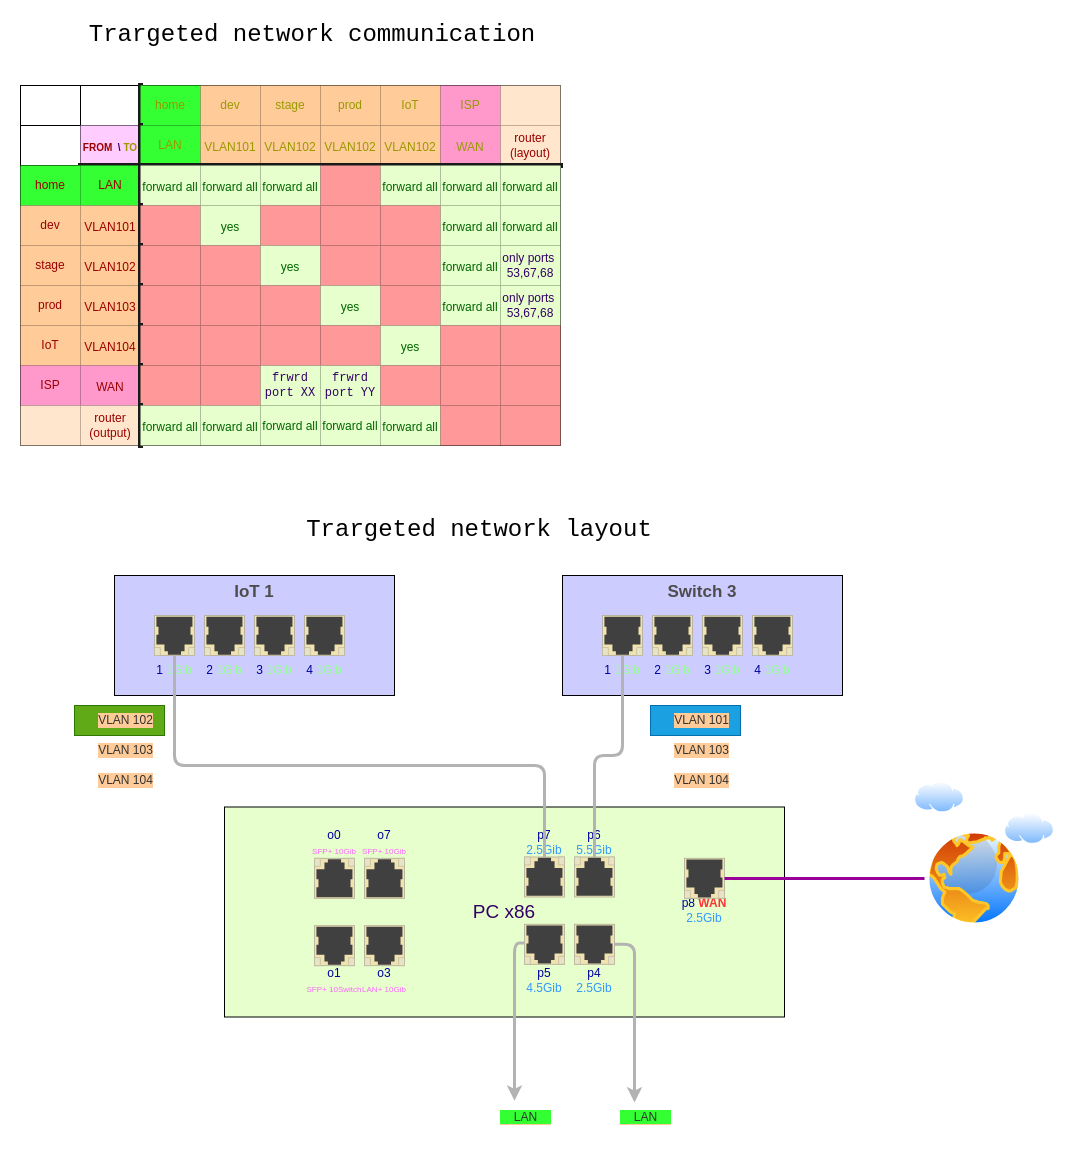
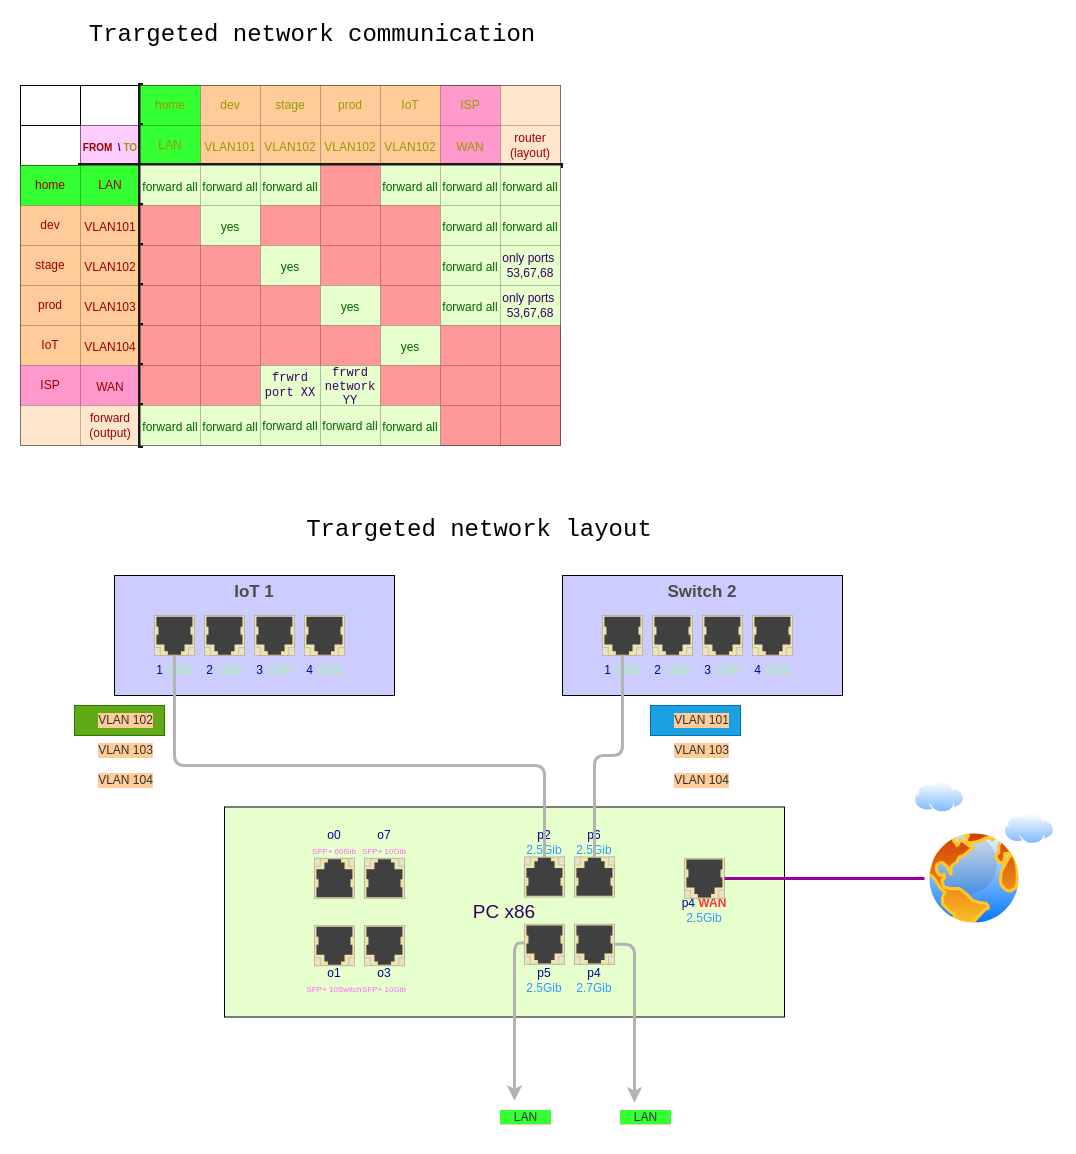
- <mxCell id="160" value="&lt;span style=&quot;font-size: 12px;&quot;&gt;frwrd port YY&lt;/span&gt;" style="shape=partialRectangle;html=1;whiteSpace=wrap;connectable=0;fillColor=#E6FFCC;top=0;left=0;bottom=0;right=0;overflow=hidden;pointerEvents=1;labelBackgroundColor=none;fontSize=12;fontColor=#330066;spacing=0;fontFamily=Courier New;" vertex="1" parent="154"><mxGeometry x="300" width="60" height="40" as="geometry"><mxRectangle width="60" height="40" as="alternateBounds" /></mxGeometry></mxCell>
+ <mxCell id="160" value="&lt;span style=&quot;font-size: 12px;&quot;&gt;frwrd network YY&lt;/span&gt;" style="shape=partialRectangle;html=1;whiteSpace=wrap;connectable=0;fillColor=#E6FFCC;top=0;left=0;bottom=0;right=0;overflow=hidden;pointerEvents=1;labelBackgroundColor=none;fontSize=12;fontColor=#330066;spacing=0;fontFamily=Courier New;" vertex="1" parent="154"><mxGeometry x="300" width="60" height="40" as="geometry"><mxRectangle width="60" height="40" as="alternateBounds" /></mxGeometry></mxCell>
- <mxCell id="166" value="&lt;font style=&quot;font-size: 12px;&quot;&gt;router (output)&lt;/font&gt;" style="shape=partialRectangle;html=1;whiteSpace=wrap;connectable=0;fillColor=#FFE6CC;top=0;left=0;bottom=0;right=1;overflow=hidden;labelBackgroundColor=none;fontSize=12;fontColor=#990000;spacing=0;strokeColor=#1A1A1A;shadow=0;strokeWidth=5;" vertex="1" parent="164"><mxGeometry x="60" width="60" height="40" as="geometry"><mxRectangle width="60" height="40" as="alternateBounds" /></mxGeometry></mxCell>
+ <mxCell id="166" value="&lt;font style=&quot;font-size: 12px;&quot;&gt;forward (output)&lt;/font&gt;" style="shape=partialRectangle;html=1;whiteSpace=wrap;connectable=0;fillColor=#FFE6CC;top=0;left=0;bottom=0;right=1;overflow=hidden;labelBackgroundColor=none;fontSize=12;fontColor=#990000;spacing=0;strokeColor=#1A1A1A;shadow=0;strokeWidth=5;" vertex="1" parent="164"><mxGeometry x="60" width="60" height="40" as="geometry"><mxRectangle width="60" height="40" as="alternateBounds" /></mxGeometry></mxCell>
- <mxCell id="50" value="Switch 3" style="rounded=0;whiteSpace=wrap;html=1;fillColor=#CCCCFF;labelPosition=center;verticalLabelPosition=top;align=center;verticalAlign=bottom;spacingBottom=-29;fontStyle=1;fontSize=17;fontColor=#4D4D4D;container=0;" parent="49" vertex="1"><mxGeometry width="280" height="120" as="geometry" /></mxCell>
+ <mxCell id="50" value="Switch 2" style="rounded=0;whiteSpace=wrap;html=1;fillColor=#CCCCFF;labelPosition=center;verticalLabelPosition=top;align=center;verticalAlign=bottom;spacingBottom=-29;fontStyle=1;fontSize=17;fontColor=#4D4D4D;container=0;" parent="49" vertex="1"><mxGeometry width="280" height="120" as="geometry" /></mxCell>
- <mxCell id="11" value="&lt;font color=&quot;#000099&quot;&gt;o0&lt;br&gt;&lt;/font&gt;&lt;span style=&quot;color: rgb(255, 102, 255); font-size: 8px;&quot;&gt;SFP+&amp;nbsp;&lt;/span&gt;&lt;span style=&quot;color: rgb(255, 102, 255); font-size: 8px;&quot;&gt;10Gib&lt;/span&gt;" style="text;html=1;strokeColor=none;fillColor=none;align=center;verticalAlign=middle;whiteSpace=wrap;rounded=0;" parent="10" vertex="1"><mxGeometry width="60" height="30" as="geometry" /></mxCell>
+ <mxCell id="11" value="&lt;font color=&quot;#000099&quot;&gt;o0&lt;br&gt;&lt;/font&gt;&lt;span style=&quot;color: rgb(255, 102, 255); font-size: 8px;&quot;&gt;SFP+&amp;nbsp;&lt;/span&gt;&lt;span style=&quot;color: rgb(255, 102, 255); font-size: 8px;&quot;&gt;60Gib&lt;/span&gt;" style="text;html=1;strokeColor=none;fillColor=none;align=center;verticalAlign=middle;whiteSpace=wrap;rounded=0;" parent="10" vertex="1"><mxGeometry width="60" height="30" as="geometry" /></mxCell>
- <mxCell id="20" value="&lt;font color=&quot;#000099&quot;&gt;p7&lt;br&gt;&lt;/font&gt;&lt;font color=&quot;#3399ff&quot;&gt;2.5Gib&lt;/font&gt;" style="text;html=1;strokeColor=none;fillColor=none;align=center;verticalAlign=middle;whiteSpace=wrap;rounded=0;container=0;" parent="19" vertex="1"><mxGeometry width="60" height="30" as="geometry" /></mxCell>
+ <mxCell id="20" value="&lt;font color=&quot;#000099&quot;&gt;p2&lt;br&gt;&lt;/font&gt;&lt;font color=&quot;#3399ff&quot;&gt;2.5Gib&lt;/font&gt;" style="text;html=1;strokeColor=none;fillColor=none;align=center;verticalAlign=middle;whiteSpace=wrap;rounded=0;container=0;" parent="19" vertex="1"><mxGeometry width="60" height="30" as="geometry" /></mxCell>
- <mxCell id="26" value="&lt;font color=&quot;#000099&quot;&gt;p6&lt;br&gt;&lt;/font&gt;&lt;font color=&quot;#3399ff&quot;&gt;5.5Gib&lt;/font&gt;" style="text;html=1;strokeColor=none;fillColor=none;align=center;verticalAlign=middle;whiteSpace=wrap;rounded=0;container=0;" parent="25" vertex="1"><mxGeometry width="60" height="30" as="geometry" /></mxCell>
+ <mxCell id="26" value="&lt;font color=&quot;#000099&quot;&gt;p6&lt;br&gt;&lt;/font&gt;&lt;font color=&quot;#3399ff&quot;&gt;2.5Gib&lt;/font&gt;" style="text;html=1;strokeColor=none;fillColor=none;align=center;verticalAlign=middle;whiteSpace=wrap;rounded=0;container=0;" parent="25" vertex="1"><mxGeometry width="60" height="30" as="geometry" /></mxCell>
- <mxCell id="29" value="&lt;font color=&quot;#000099&quot;&gt;p8 &lt;/font&gt;&lt;font color=&quot;#ff3333&quot;&gt;&lt;b&gt;WAN&lt;/b&gt;&lt;/font&gt;&lt;font color=&quot;#000099&quot;&gt;&lt;br&gt;&lt;/font&gt;&lt;font color=&quot;#3399ff&quot;&gt;2.5Gib&lt;/font&gt;&lt;font color=&quot;#ff3333&quot;&gt;&lt;b&gt;&lt;br&gt;&lt;/b&gt;&lt;/font&gt;" style="text;html=1;strokeColor=none;fillColor=none;align=center;verticalAlign=middle;whiteSpace=wrap;rounded=0;container=0;" parent="28" vertex="1"><mxGeometry y="37.31" width="60" height="30" as="geometry" /></mxCell>
+ <mxCell id="29" value="&lt;font color=&quot;#000099&quot;&gt;p4 &lt;/font&gt;&lt;font color=&quot;#ff3333&quot;&gt;&lt;b&gt;WAN&lt;/b&gt;&lt;/font&gt;&lt;font color=&quot;#000099&quot;&gt;&lt;br&gt;&lt;/font&gt;&lt;font color=&quot;#3399ff&quot;&gt;2.5Gib&lt;/font&gt;&lt;font color=&quot;#ff3333&quot;&gt;&lt;b&gt;&lt;br&gt;&lt;/b&gt;&lt;/font&gt;" style="text;html=1;strokeColor=none;fillColor=none;align=center;verticalAlign=middle;whiteSpace=wrap;rounded=0;container=0;" parent="28" vertex="1"><mxGeometry y="37.31" width="60" height="30" as="geometry" /></mxCell>
- <mxCell id="8" value="&lt;font color=&quot;#000099&quot;&gt;o3&lt;br&gt;&lt;/font&gt;&lt;span style=&quot;color: rgb(255, 102, 255); font-size: 8px;&quot;&gt;LAN+&amp;nbsp;&lt;/span&gt;&lt;span style=&quot;color: rgb(255, 102, 255); font-size: 8px;&quot;&gt;10Gib&lt;/span&gt;" style="text;html=1;strokeColor=none;fillColor=none;align=center;verticalAlign=middle;whiteSpace=wrap;rounded=0;container=0;" parent="7" vertex="1"><mxGeometry y="40" width="60" height="30" as="geometry" /></mxCell>
+ <mxCell id="8" value="&lt;font color=&quot;#000099&quot;&gt;o3&lt;br&gt;&lt;/font&gt;&lt;span style=&quot;color: rgb(255, 102, 255); font-size: 8px;&quot;&gt;SFP+&amp;nbsp;&lt;/span&gt;&lt;span style=&quot;color: rgb(255, 102, 255); font-size: 8px;&quot;&gt;10Gib&lt;/span&gt;" style="text;html=1;strokeColor=none;fillColor=none;align=center;verticalAlign=middle;whiteSpace=wrap;rounded=0;container=0;" parent="7" vertex="1"><mxGeometry y="40" width="60" height="30" as="geometry" /></mxCell>
- <mxCell id="17" value="&lt;font color=&quot;#000099&quot;&gt;p5&lt;br&gt;&lt;/font&gt;&lt;font color=&quot;#3399ff&quot;&gt;4.5Gib&lt;/font&gt;" style="text;html=1;strokeColor=none;fillColor=none;align=center;verticalAlign=middle;whiteSpace=wrap;rounded=0;container=0;" parent="16" vertex="1"><mxGeometry y="41.34" width="60" height="30" as="geometry" /></mxCell>
+ <mxCell id="17" value="&lt;font color=&quot;#000099&quot;&gt;p5&lt;br&gt;&lt;/font&gt;&lt;font color=&quot;#3399ff&quot;&gt;2.5Gib&lt;/font&gt;" style="text;html=1;strokeColor=none;fillColor=none;align=center;verticalAlign=middle;whiteSpace=wrap;rounded=0;container=0;" parent="16" vertex="1"><mxGeometry y="41.34" width="60" height="30" as="geometry" /></mxCell>
- <mxCell id="23" value="&lt;font color=&quot;#000099&quot;&gt;p4&lt;br&gt;&lt;/font&gt;&lt;font color=&quot;#3399ff&quot;&gt;2.5Gib&lt;/font&gt;" style="text;html=1;strokeColor=none;fillColor=none;align=center;verticalAlign=middle;whiteSpace=wrap;rounded=0;container=0;" parent="22" vertex="1"><mxGeometry y="41.34" width="60" height="30" as="geometry" /></mxCell>
+ <mxCell id="23" value="&lt;font color=&quot;#000099&quot;&gt;p4&lt;br&gt;&lt;/font&gt;&lt;font color=&quot;#3399ff&quot;&gt;2.7Gib&lt;/font&gt;" style="text;html=1;strokeColor=none;fillColor=none;align=center;verticalAlign=middle;whiteSpace=wrap;rounded=0;container=0;" parent="22" vertex="1"><mxGeometry y="41.34" width="60" height="30" as="geometry" /></mxCell>
